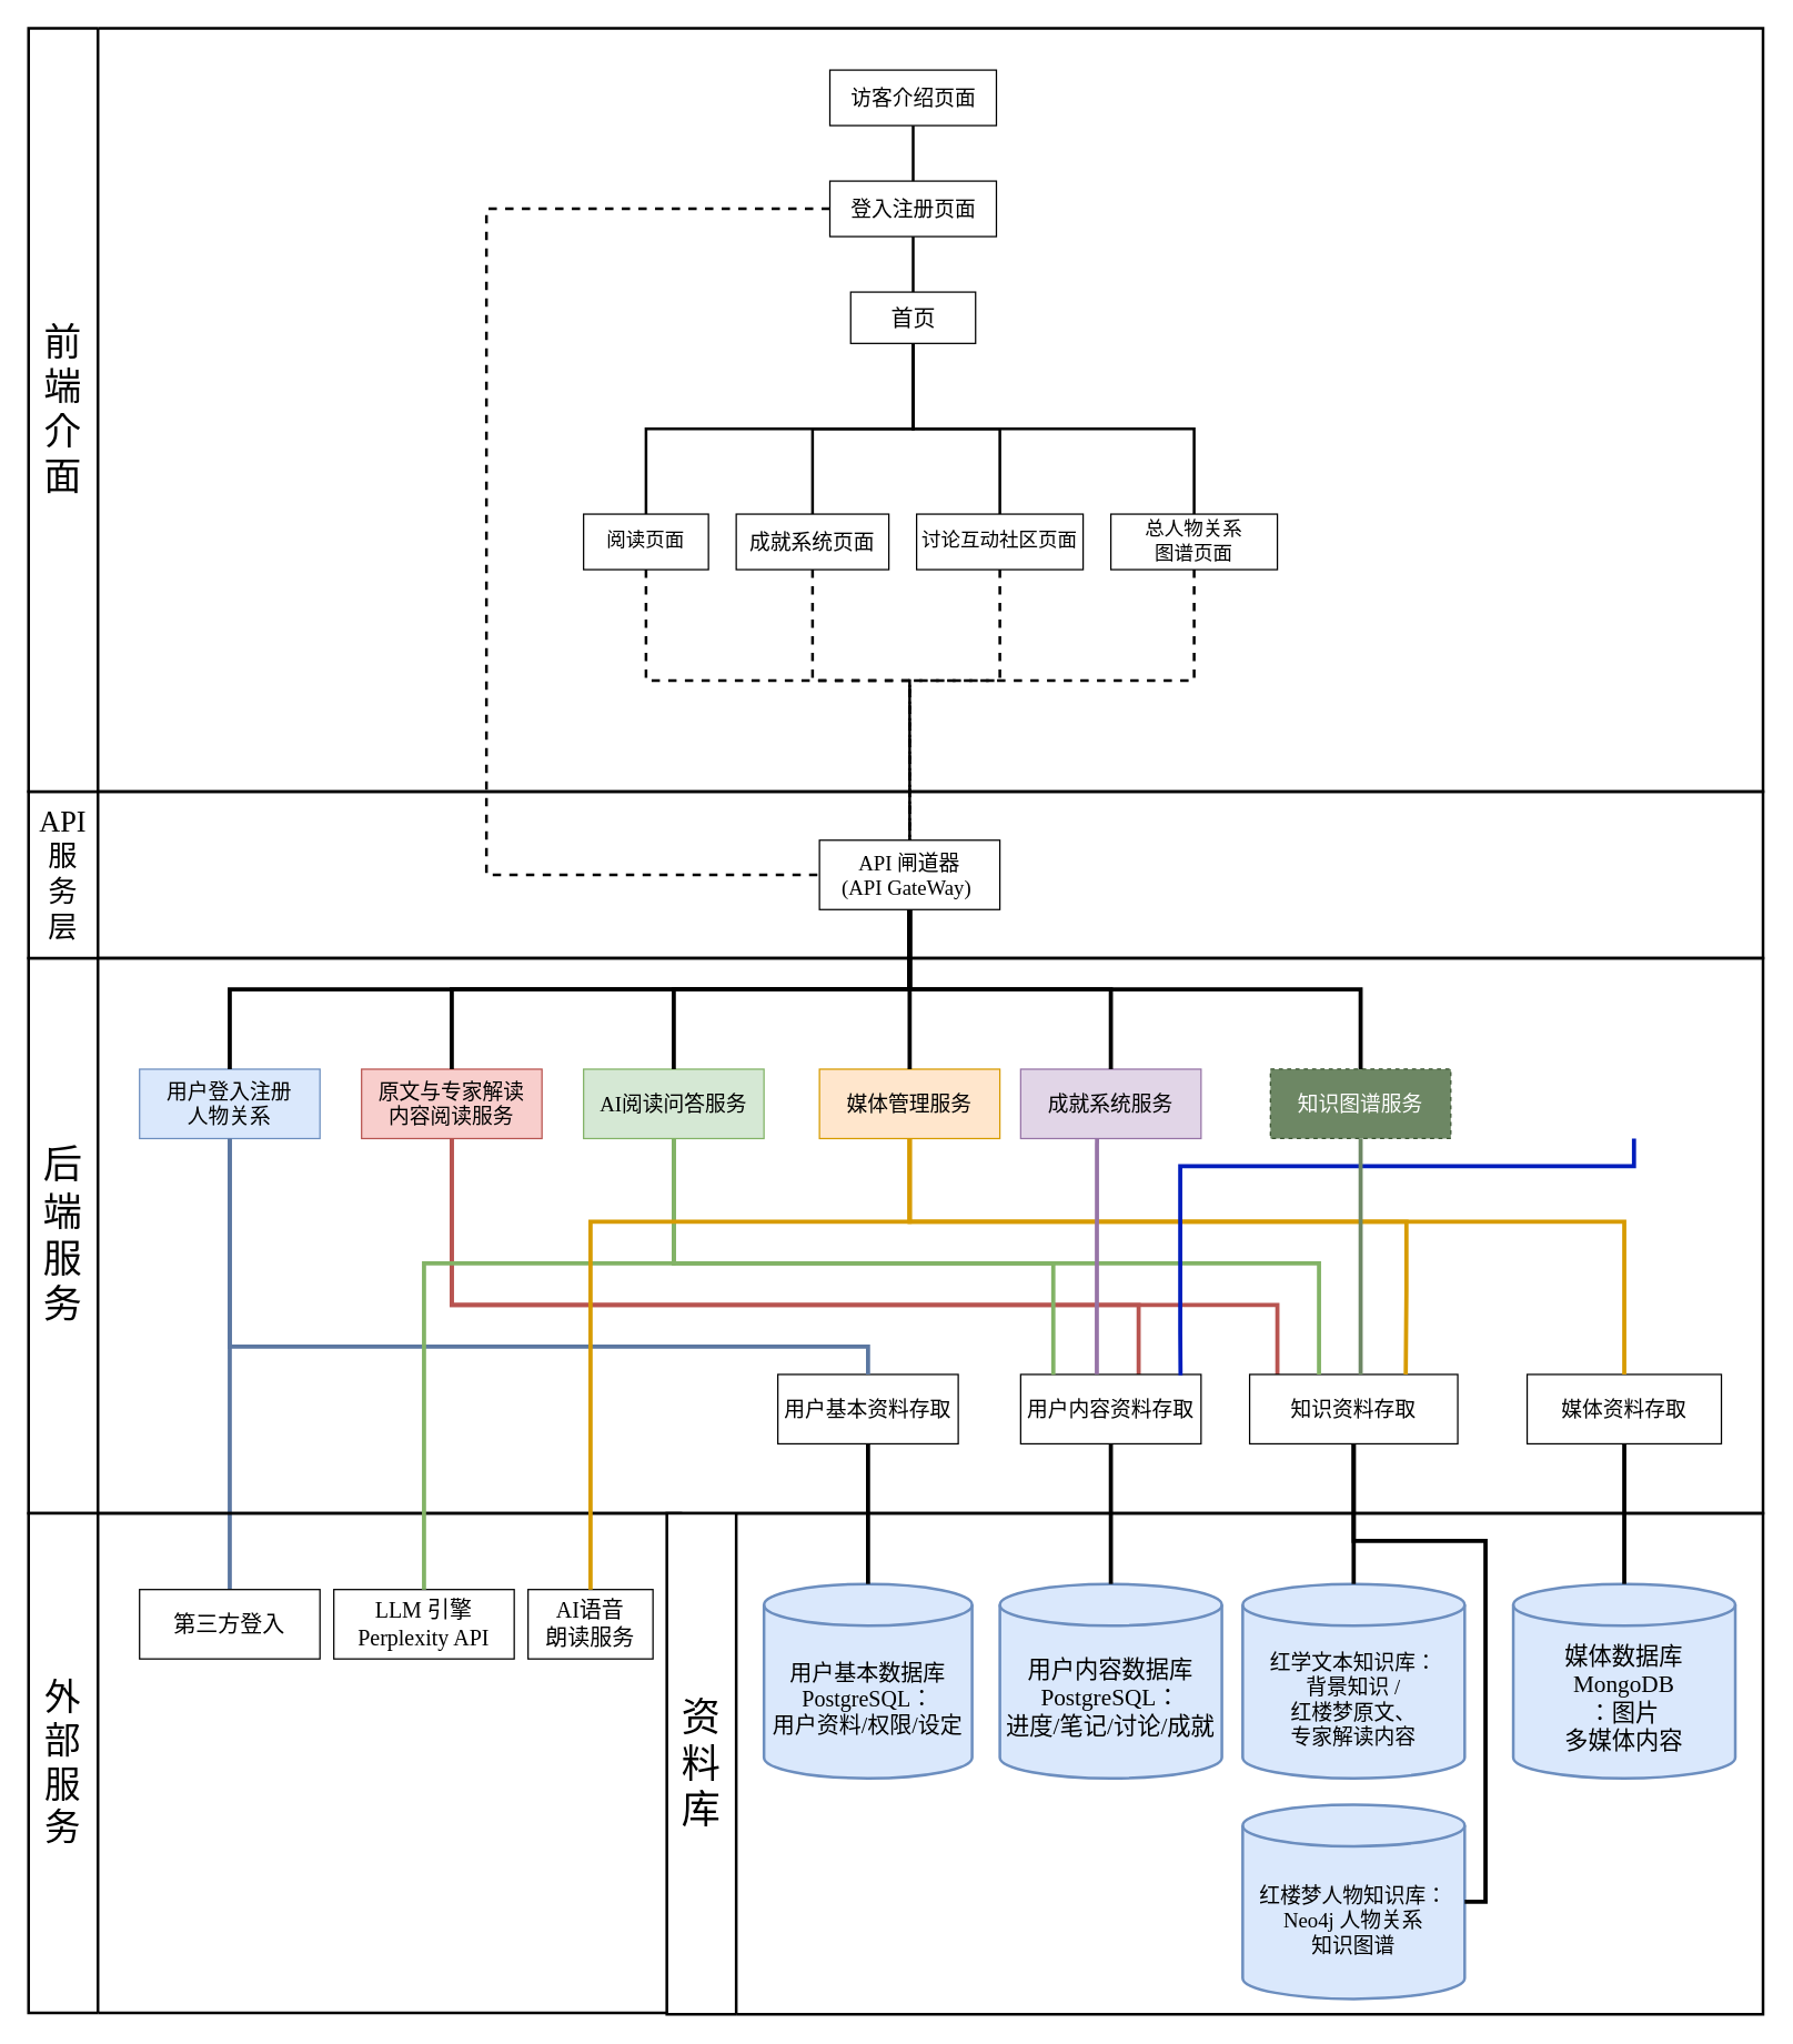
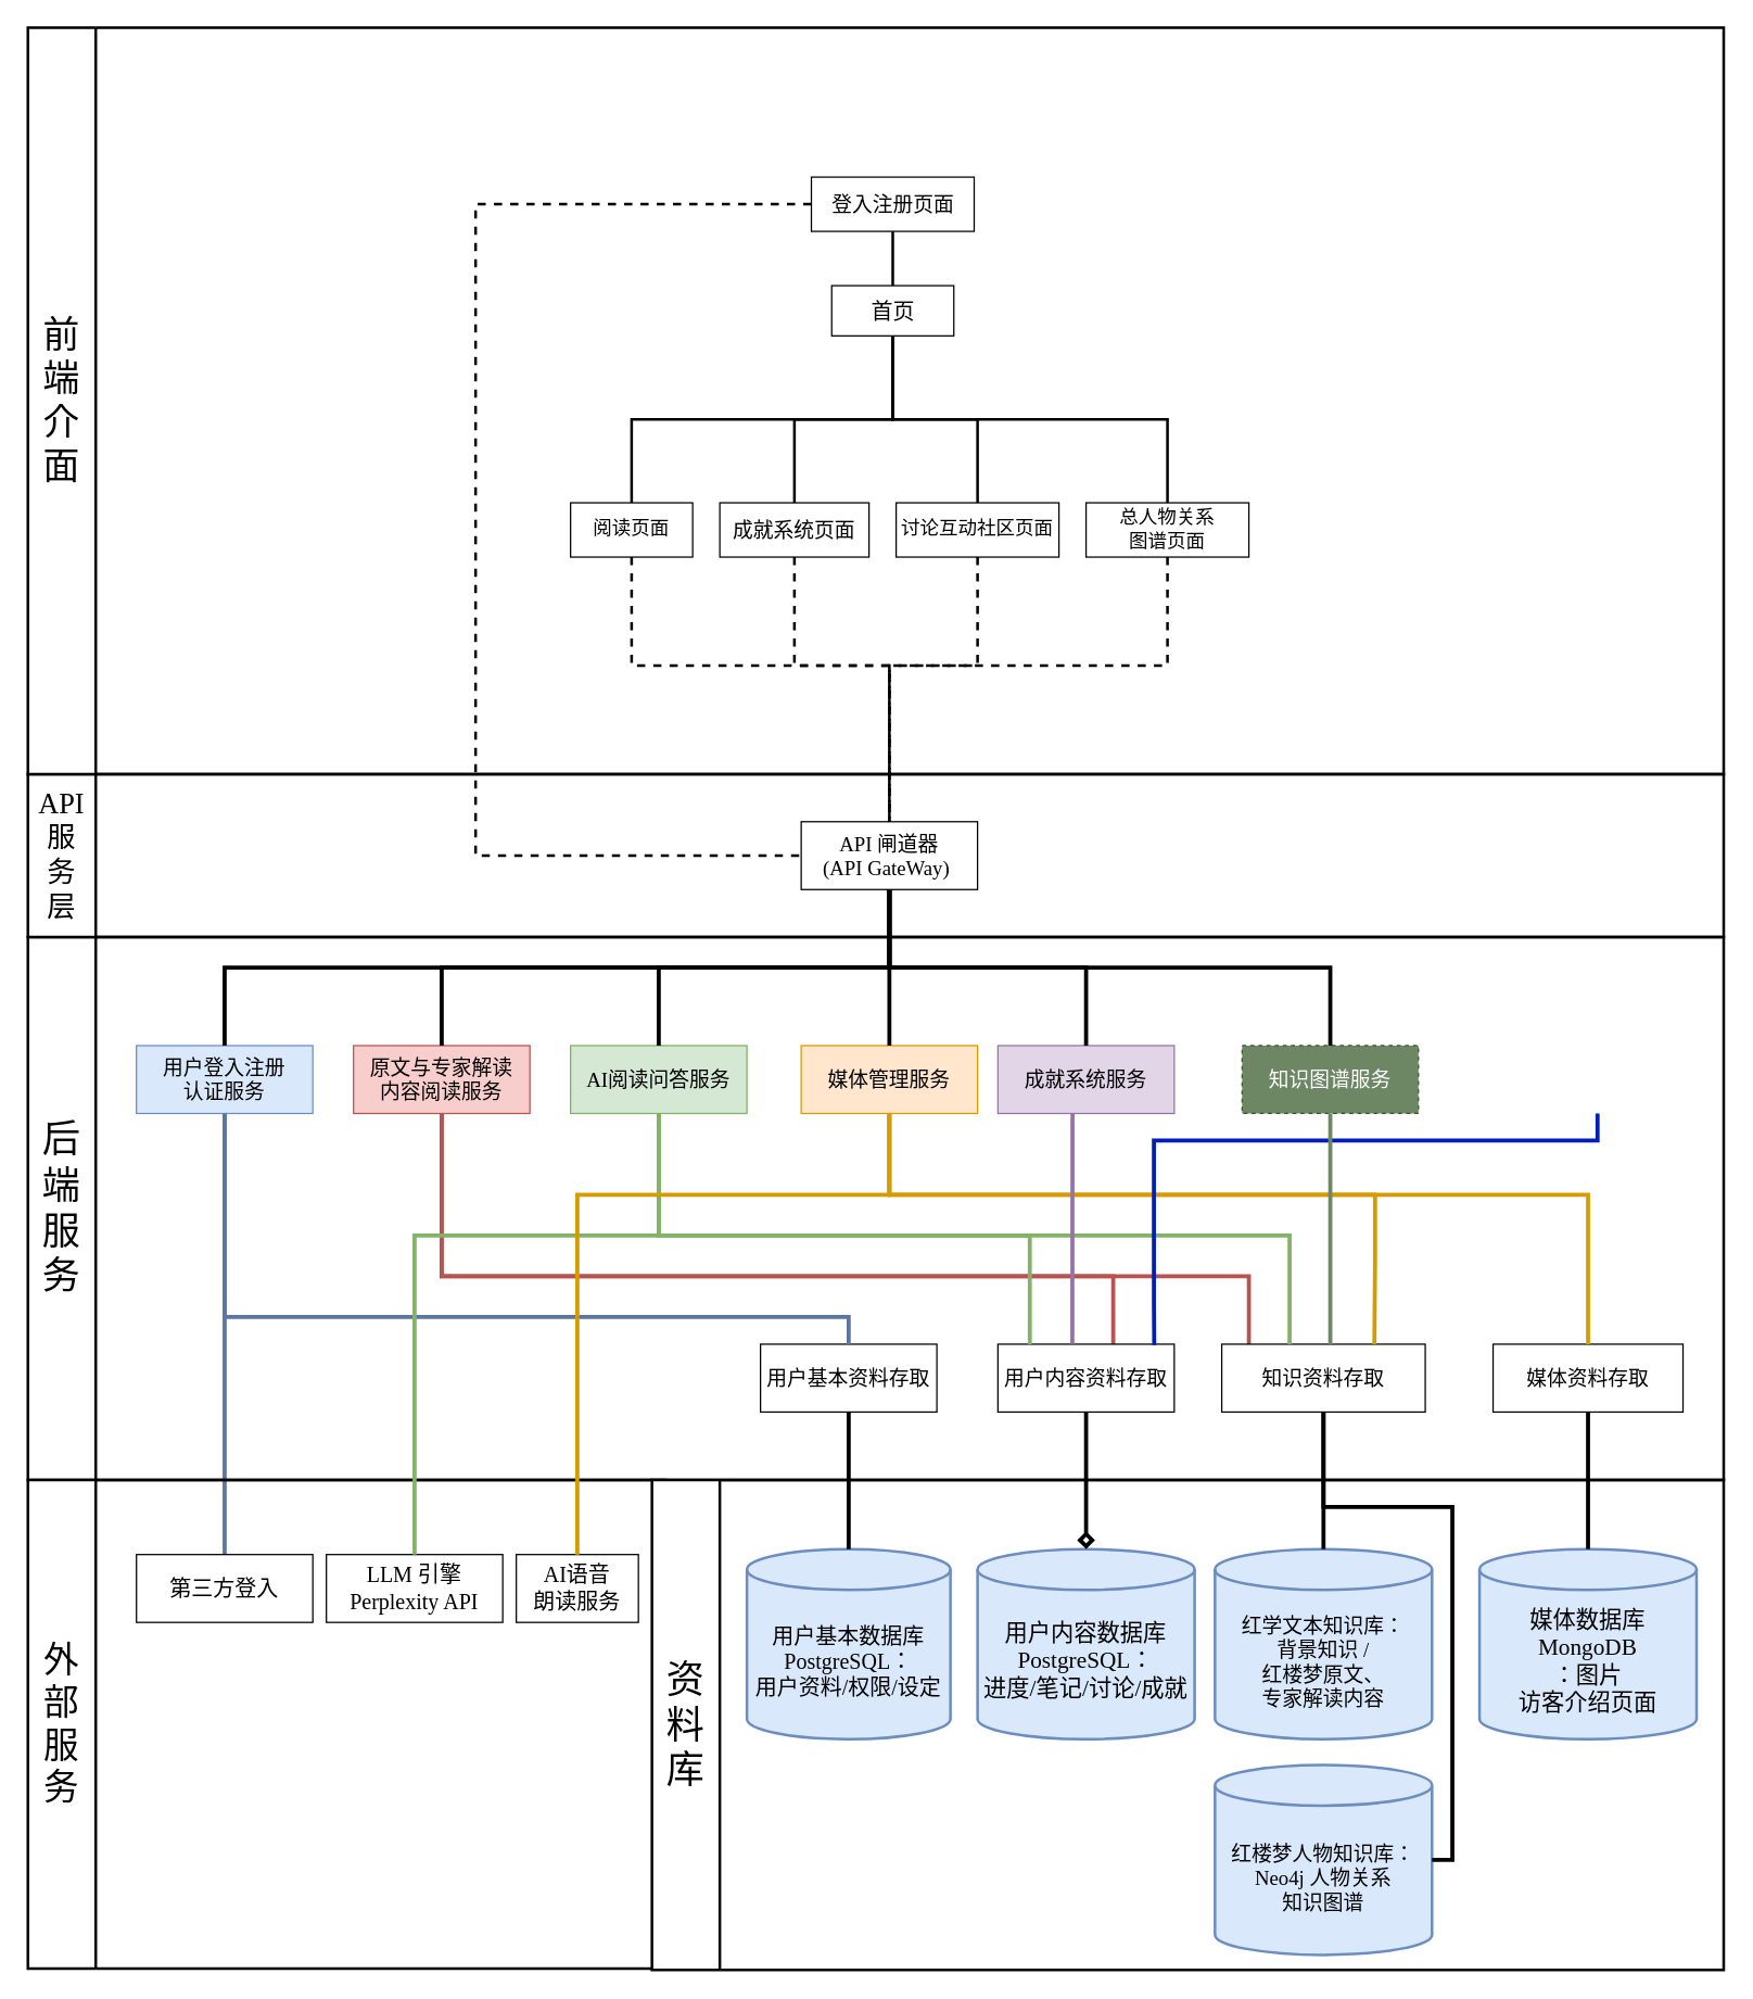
- <mxCell id="44" value="访客介绍页面" style="rounded=0;whiteSpace=wrap;html=1;fontSize=15;fontFamily=Tahoma;fontStyle=0" parent="40" vertex="1"><mxGeometry x="577.5" y="30" width="120" height="40" as="geometry" /></mxCell>
- <mxCell id="43" style="edgeStyle=orthogonalEdgeStyle;rounded=0;orthogonalLoop=1;jettySize=auto;html=1;exitX=0.5;exitY=1;exitDx=0;exitDy=0;entryX=0.5;entryY=0;entryDx=0;entryDy=0;endArrow=none;endFill=0;strokeWidth=2;fontFamily=Tahoma;fontStyle=0" parent="40" source="44" target="42" edge="1"><mxGeometry relative="1" as="geometry" /></mxCell>
- <mxCell id="5" value="&lt;span style=&quot;font-size: 15px;&quot;&gt;用户登入注册&lt;br style=&quot;font-size: 15px;&quot;&gt;人物关系&lt;/span&gt;" style="rounded=0;whiteSpace=wrap;html=1;fontSize=15;fillColor=#dae8fc;strokeColor=#6c8ebf;fontFamily=Tahoma;fontStyle=0" parent="3" vertex="1"><mxGeometry x="80" y="80" width="130" height="50" as="geometry" /></mxCell>
+ <mxCell id="5" value="&lt;span style=&quot;font-size: 15px;&quot;&gt;用户登入注册&lt;br style=&quot;font-size: 15px;&quot;&gt;认证服务&lt;/span&gt;" style="rounded=0;whiteSpace=wrap;html=1;fontSize=15;fillColor=#dae8fc;strokeColor=#6c8ebf;fontFamily=Tahoma;fontStyle=0" parent="3" vertex="1"><mxGeometry x="80" y="80" width="130" height="50" as="geometry" /></mxCell>
- <mxCell id="64" style="edgeStyle=orthogonalEdgeStyle;rounded=0;orthogonalLoop=1;jettySize=auto;html=1;exitX=0.5;exitY=1;exitDx=0;exitDy=0;entryX=0.5;entryY=0;entryDx=0;entryDy=0;entryPerimeter=0;strokeWidth=3;endArrow=none;endFill=0;fontFamily=Tahoma;fontStyle=0" parent="1" source="14" target="32" edge="1"><mxGeometry relative="1" as="geometry" /></mxCell>
+ <mxCell id="64" style="edgeStyle=orthogonalEdgeStyle;rounded=0;orthogonalLoop=1;jettySize=auto;html=1;exitX=0.5;exitY=1;exitDx=0;exitDy=0;entryX=0.5;entryY=0;entryDx=0;entryDy=0;entryPerimeter=0;strokeWidth=3;endArrow=diamond;endFill=0;fontFamily=Tahoma;fontStyle=0;" parent="1" source="14" target="32" edge="1"><mxGeometry relative="1" as="geometry" /></mxCell>
- <mxCell id="35" value="&lt;font style=&quot;font-size: 17px;&quot;&gt;媒体数据库&lt;br style=&quot;padding: 0px; margin: 0px; font-size: 17px;&quot;&gt;MongoDB&lt;br style=&quot;padding: 0px; margin: 0px; font-size: 17px;&quot;&gt;：图片&lt;br style=&quot;padding: 0px; margin: 0px; font-size: 17px;&quot;&gt;多媒体内容&lt;/font&gt;" style="shape=cylinder3;whiteSpace=wrap;html=1;boundedLbl=1;backgroundOutline=1;size=15;fontSize=17;fillColor=#dae8fc;strokeColor=#6c8ebf;strokeWidth=2;fontFamily=Tahoma;fontStyle=0" parent="30" vertex="1"><mxGeometry x="610" y="51" width="160" height="140" as="geometry" /></mxCell>
+ <mxCell id="35" value="&lt;font style=&quot;font-size: 17px;&quot;&gt;媒体数据库&lt;br style=&quot;padding: 0px; margin: 0px; font-size: 17px;&quot;&gt;MongoDB&lt;br style=&quot;padding: 0px; margin: 0px; font-size: 17px;&quot;&gt;：图片&lt;br style=&quot;padding: 0px; margin: 0px; font-size: 17px;&quot;&gt;访客介绍页面&lt;/font&gt;" style="shape=cylinder3;whiteSpace=wrap;html=1;boundedLbl=1;backgroundOutline=1;size=15;fontSize=17;fillColor=#dae8fc;strokeColor=#6c8ebf;strokeWidth=2;fontFamily=Tahoma;fontStyle=0" parent="30" vertex="1"><mxGeometry x="610" y="51" width="160" height="140" as="geometry" /></mxCell>
